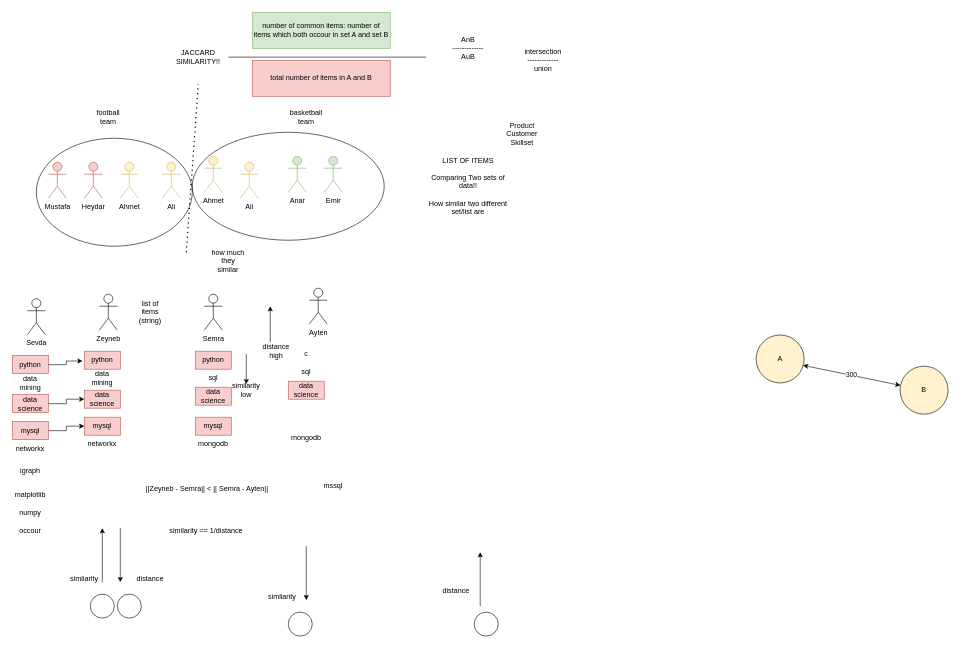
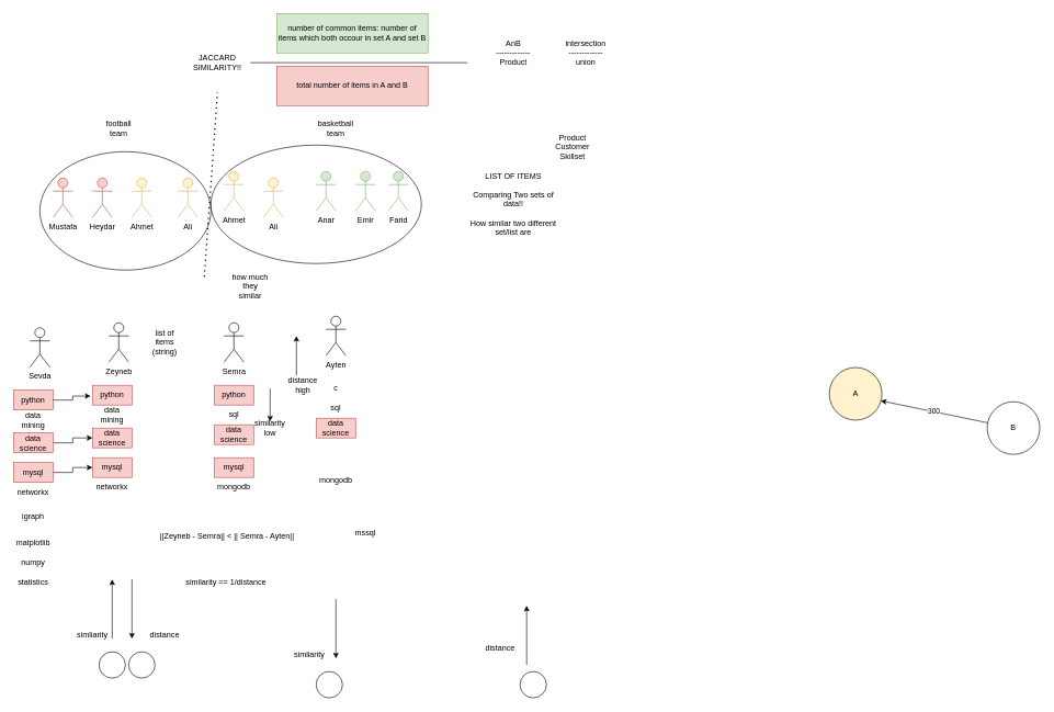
- <mxCell id="73" value="AnB&lt;div&gt;-------------&lt;/div&gt;&lt;div&gt;AuB&lt;/div&gt;" style="text;html=1;align=center;verticalAlign=middle;whiteSpace=wrap;rounded=0;" vertex="1" parent="1"><mxGeometry x="740" y="30" width="80" height="100" as="geometry" /></mxCell>
+ <mxCell id="73" value="AnB&lt;div&gt;-------------&lt;/div&gt;&lt;div&gt;Product&lt;/div&gt;" style="text;html=1;align=center;verticalAlign=middle;whiteSpace=wrap;rounded=0;" vertex="1" parent="1"><mxGeometry x="740" y="30" width="80" height="100" as="geometry" /></mxCell>
- <mxCell id="74" value="&lt;div&gt;intersection&lt;/div&gt;&lt;div&gt;-------------&lt;/div&gt;&lt;div&gt;union&lt;/div&gt;" style="text;html=1;align=center;verticalAlign=middle;whiteSpace=wrap;rounded=0;" vertex="1" parent="1"><mxGeometry x="865" y="50" width="80" height="100" as="geometry" /></mxCell>
+ <mxCell id="74" value="&lt;div&gt;intersection&lt;/div&gt;&lt;div&gt;-------------&lt;/div&gt;&lt;div&gt;union&lt;/div&gt;" style="text;html=1;align=center;verticalAlign=middle;whiteSpace=wrap;rounded=0;" vertex="1" parent="1"><mxGeometry x="850" y="30" width="80" height="100" as="geometry" /></mxCell>
+ <mxCell id="10" value="Farid" style="shape=umlActor;verticalLabelPosition=bottom;verticalAlign=top;html=1;outlineConnect=0;fillColor=#d5e8d4;strokeColor=#82b366;" vertex="1" parent="1"><mxGeometry x="590" y="260" width="30" height="60" as="geometry" /></mxCell>
- <mxCell id="32" value="Ayten" style="shape=umlActor;verticalLabelPosition=bottom;verticalAlign=top;html=1;outlineConnect=0;" vertex="1" parent="1"><mxGeometry x="515" y="480" width="30" height="60" as="geometry" /></mxCell>
+ <mxCell id="32" value="Ayten" style="shape=umlActor;verticalLabelPosition=bottom;verticalAlign=top;html=1;outlineConnect=0;" vertex="1" parent="1"><mxGeometry x="495" y="480" width="30" height="60" as="geometry" /></mxCell>
- <mxCell id="78" value="300" style="endArrow=classic;startArrow=classic;html=1;rounded=0;exitX=0.977;exitY=0.632;exitDx=0;exitDy=0;exitPerimeter=0;" edge="1" parent="1" source="76" target="77"><mxGeometry width="50" height="50" relative="1" as="geometry"><mxPoint x="1340" y="690" as="sourcePoint" /><mxPoint x="1390" y="640" as="targetPoint" /></mxGeometry></mxCell>
+ <mxCell id="78" value="300" style="endArrow=none;startArrow=classic;html=1;rounded=0;exitX=0.977;exitY=0.632;exitDx=0;exitDy=0;exitPerimeter=0;" edge="1" parent="1" source="76" target="77"><mxGeometry width="50" height="50" relative="1" as="geometry"><mxPoint x="1340" y="690" as="sourcePoint" /><mxPoint x="1390" y="640" as="targetPoint" /></mxGeometry></mxCell>
- <mxCell id="77" value="B" style="ellipse;whiteSpace=wrap;html=1;aspect=fixed;fillColor=#fff2cc;" vertex="1" parent="1"><mxGeometry x="1500" y="610" width="80" height="80" as="geometry" /></mxCell>
+ <mxCell id="77" value="B" style="ellipse;whiteSpace=wrap;html=1;aspect=fixed;" vertex="1" parent="1"><mxGeometry x="1500" y="610" width="80" height="80" as="geometry" /></mxCell>
- <mxCell id="69" value="occour" style="text;html=1;align=center;verticalAlign=middle;whiteSpace=wrap;rounded=0;" vertex="1" parent="1"><mxGeometry x="20" y="870" width="60" height="30" as="geometry" /></mxCell>
+ <mxCell id="69" value="statistics" style="text;html=1;align=center;verticalAlign=middle;whiteSpace=wrap;rounded=0;" vertex="1" parent="1"><mxGeometry x="20" y="870" width="60" height="30" as="geometry" /></mxCell>
